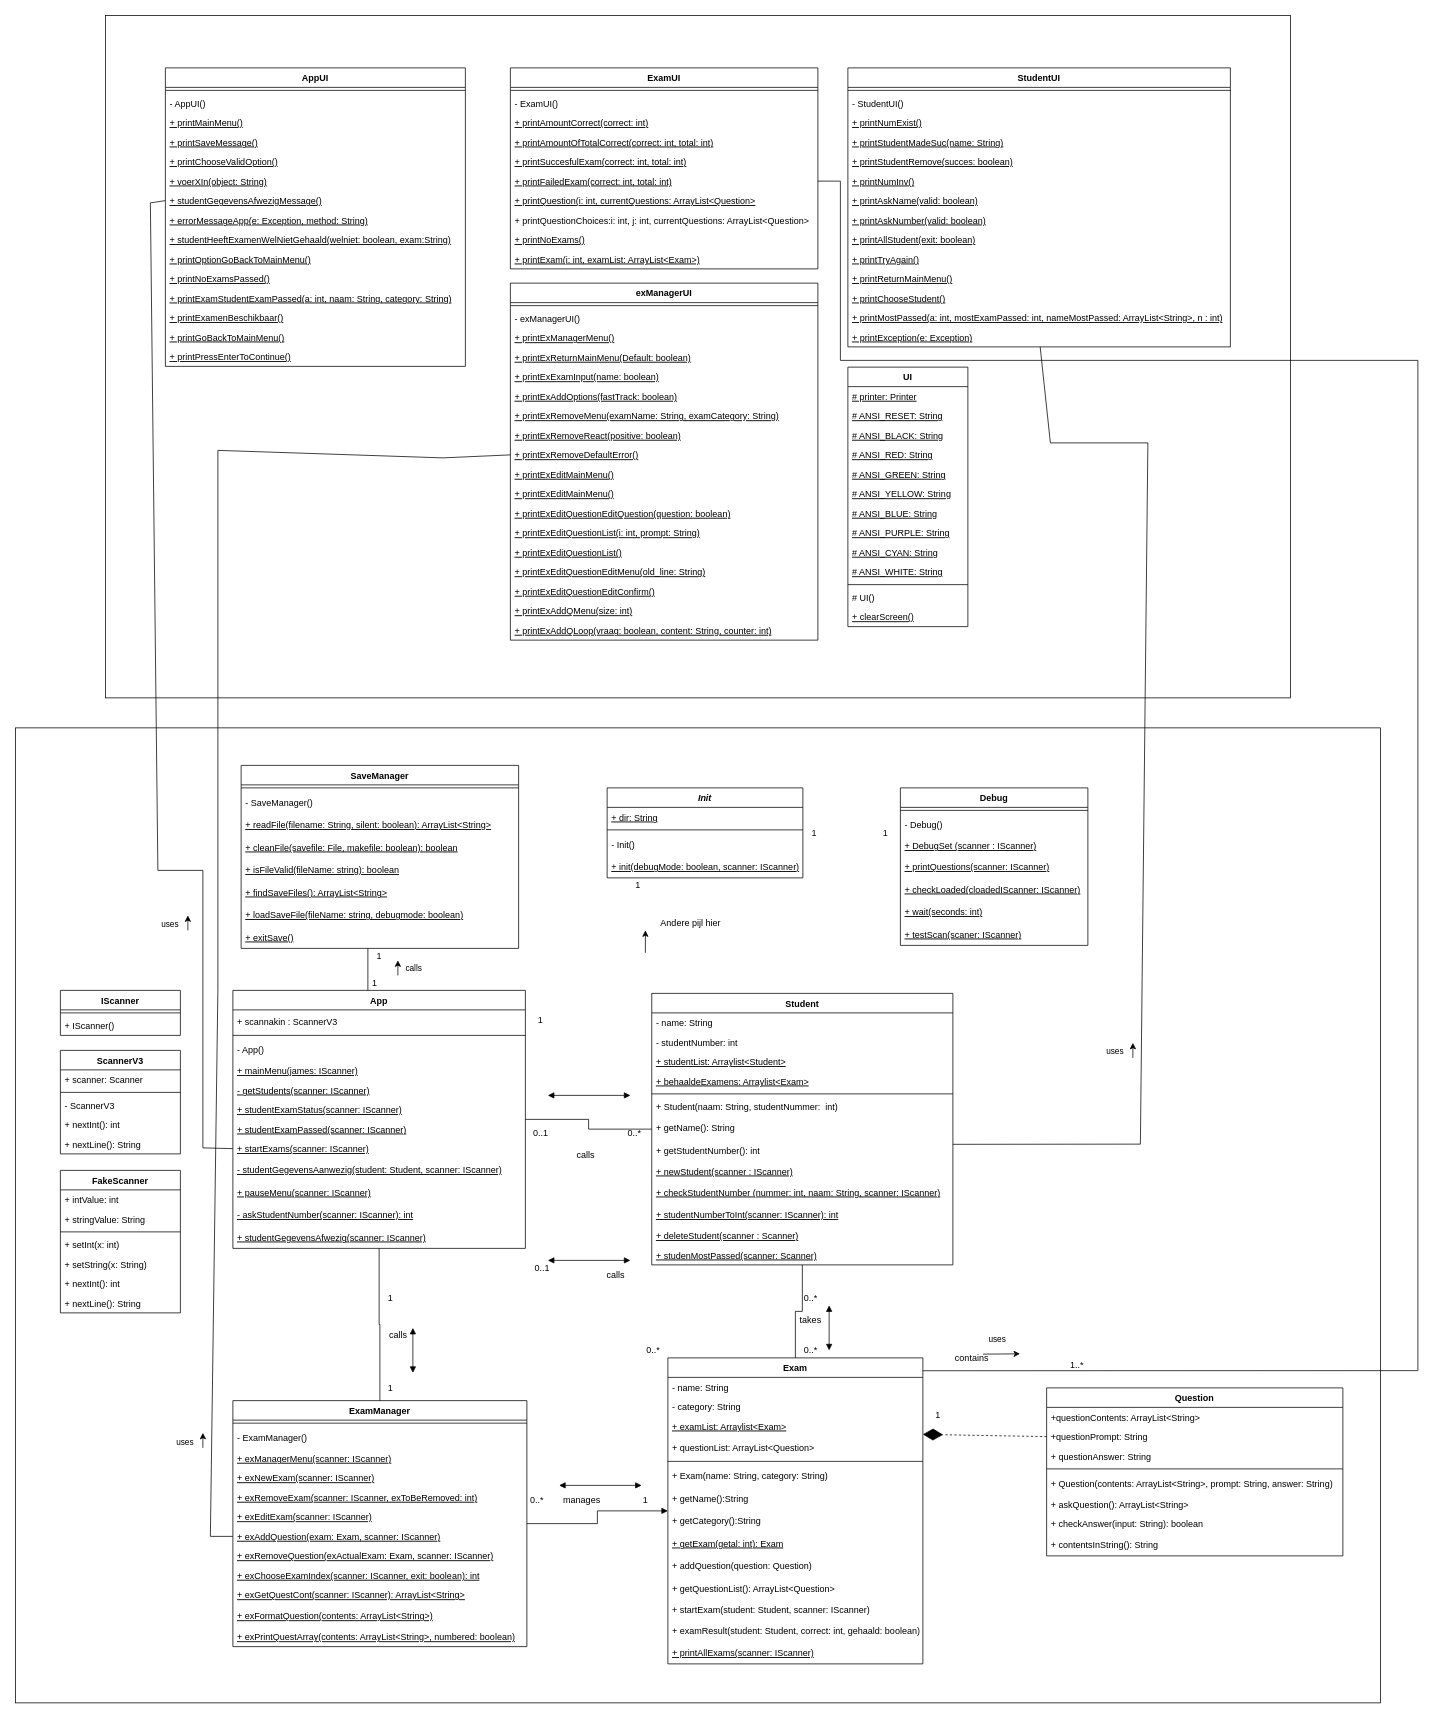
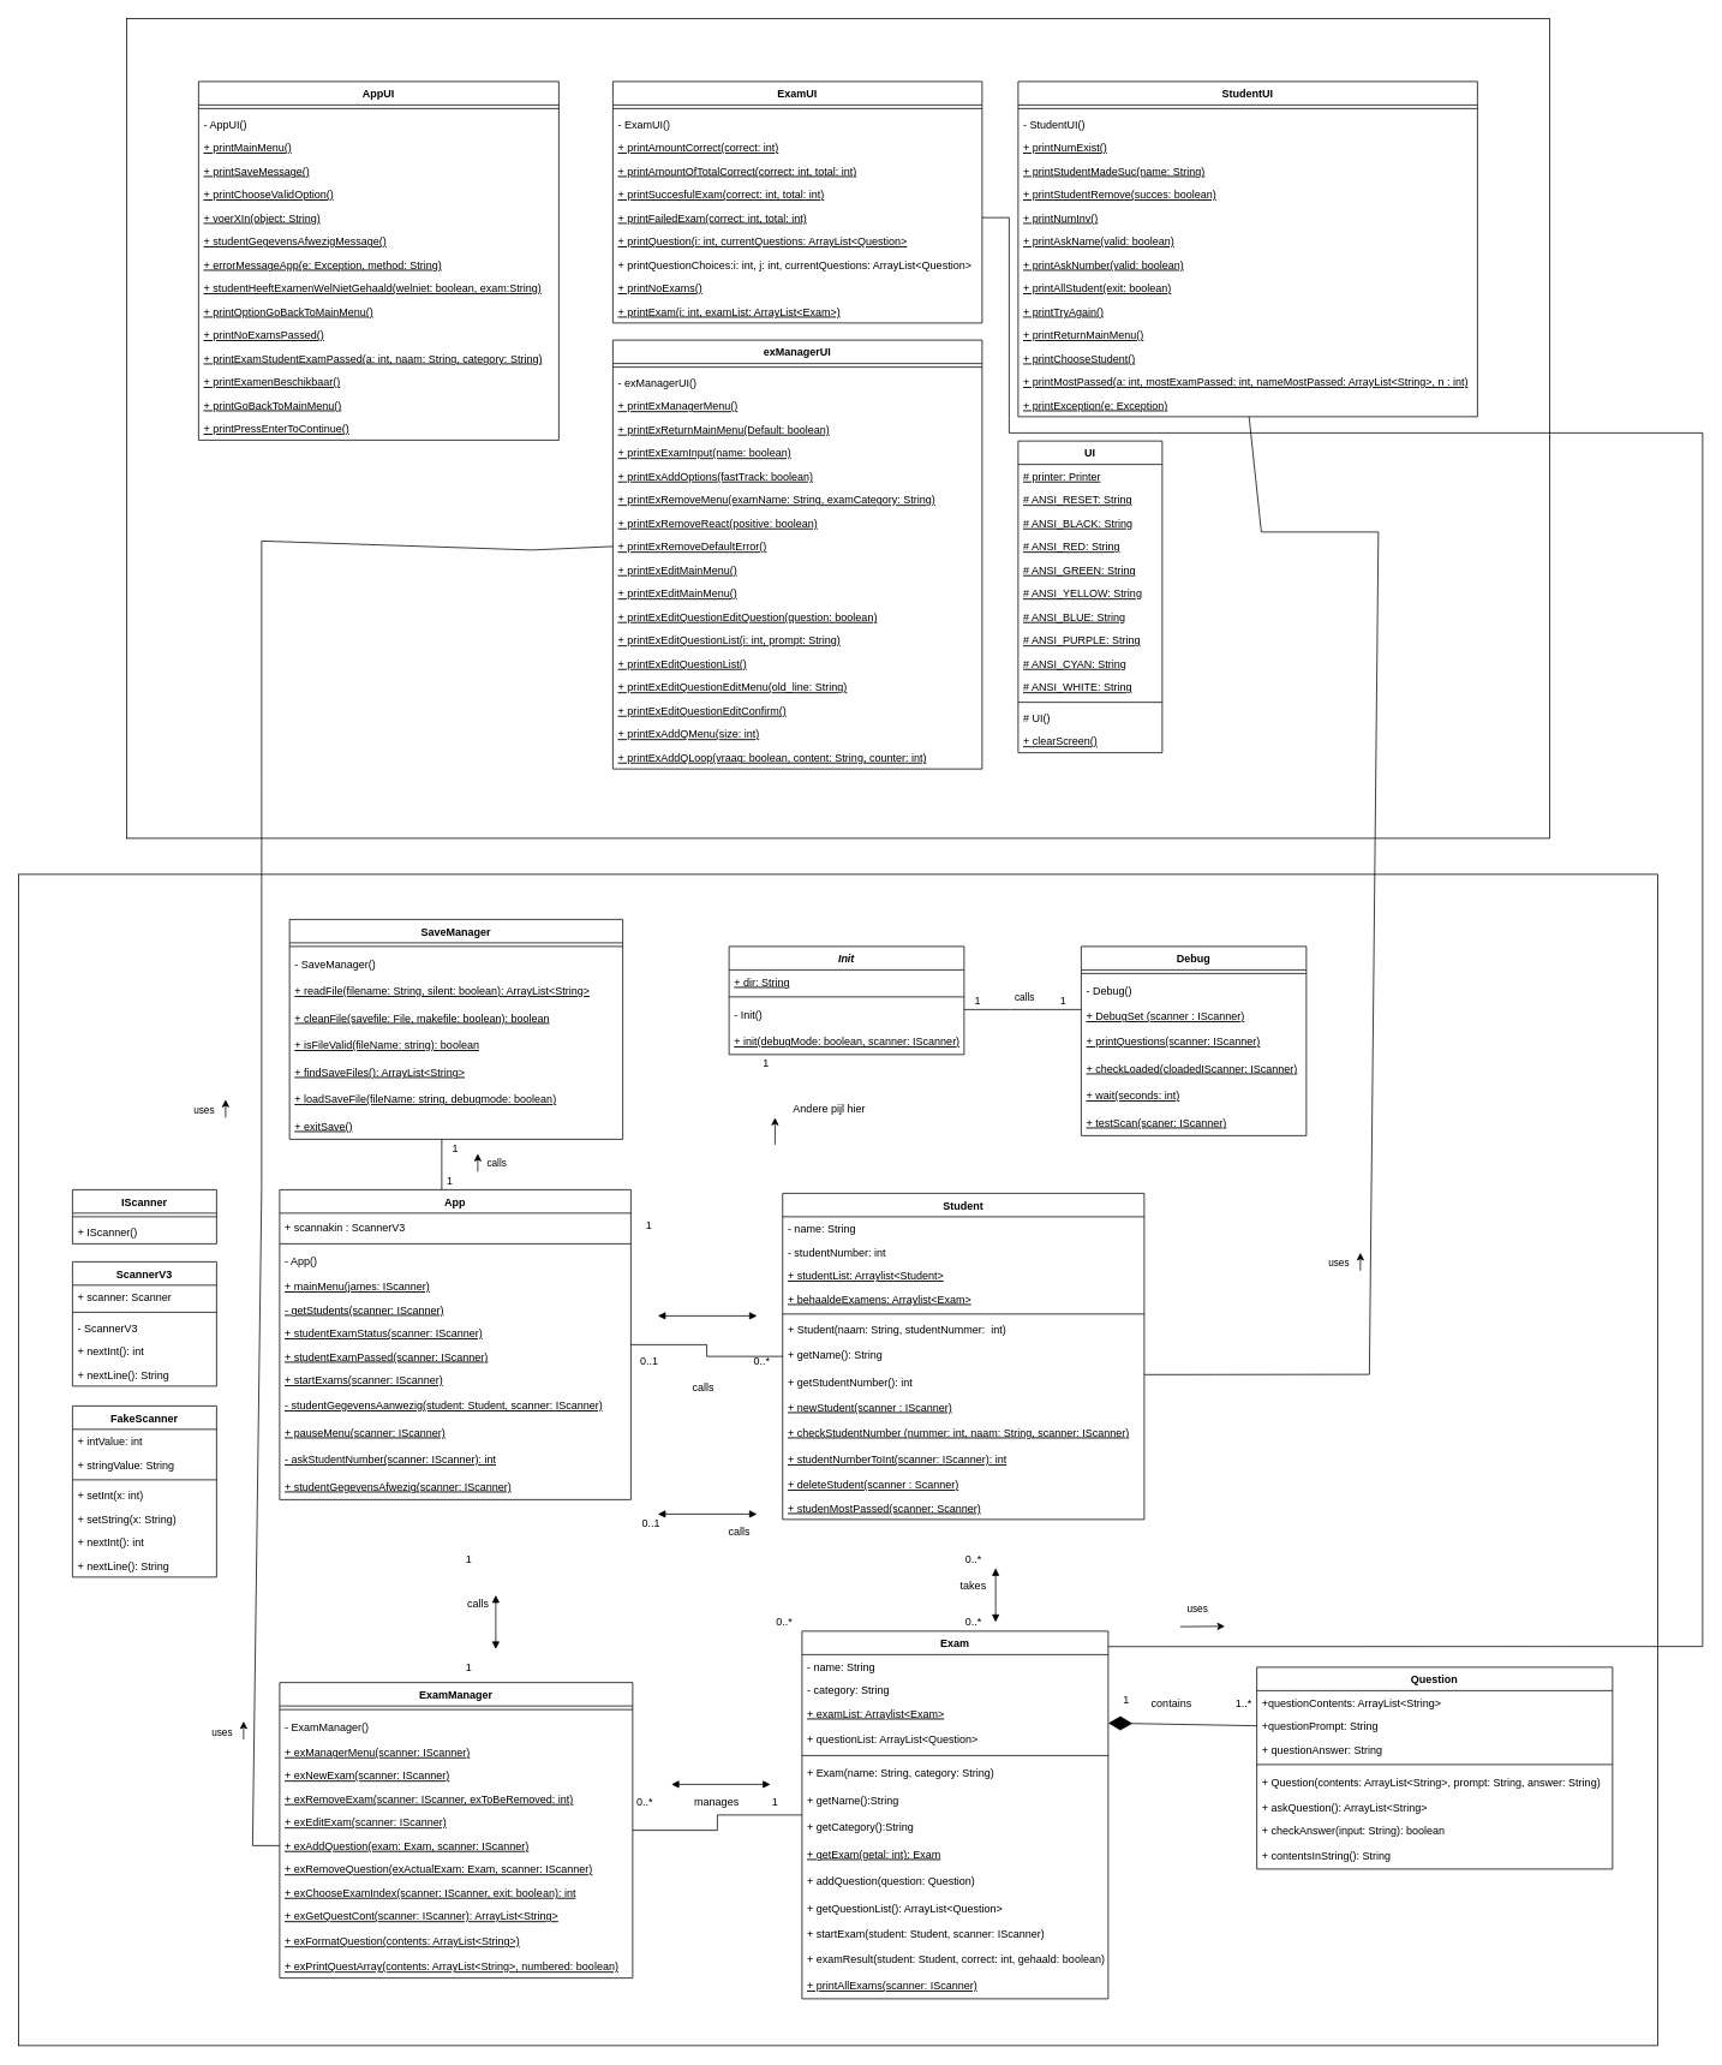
- <mxCell id="223" value="" style="endArrow=none;html=1;rounded=0;exitX=0;exitY=0.5;exitDx=0;exitDy=0;entryX=0;entryY=0.5;entryDx=0;entryDy=0;" parent="1" source="41" target="155" edge="1"><mxGeometry width="50" height="50" relative="1" as="geometry"><mxPoint x="570" y="1280" as="sourcePoint" /><mxPoint x="210" y="540" as="targetPoint" /><Array as="points"><mxPoint x="270" y="1530" /><mxPoint x="270" y="1160" /><mxPoint x="210" y="1160" /><mxPoint x="200" y="270" /></Array></mxGeometry></mxCell>
+ <mxCell id="121" value="" style="endArrow=none;html=1;edgeStyle=orthogonalEdgeStyle;rounded=0;" parent="1" source="64" target="69" edge="1"><mxGeometry relative="1" as="geometry"><mxPoint x="1340" y="1265" as="sourcePoint" /><mxPoint x="1470" y="1035" as="targetPoint" /><Array as="points"><mxPoint x="1120" y="1120" /><mxPoint x="1120" y="1120" /></Array></mxGeometry></mxCell>
+ <mxCell id="122" value="calls" style="edgeLabel;html=1;align=center;verticalAlign=middle;resizable=0;points=[];" parent="121" vertex="1" connectable="0"><mxGeometry x="0.194" relative="1" as="geometry"><mxPoint x="-12" y="-14" as="offset" /></mxGeometry></mxCell>
- <mxCell id="109" value="" style="endArrow=none;html=1;edgeStyle=orthogonalEdgeStyle;rounded=0;" parent="1" source="4" target="18" edge="1"><mxGeometry relative="1" as="geometry"><mxPoint x="1410" y="1470" as="sourcePoint" /><mxPoint x="1578.5" y="1470" as="targetPoint" /></mxGeometry></mxCell>
- <mxCell id="98" value="" style="endArrow=none;html=1;edgeStyle=orthogonalEdgeStyle;rounded=0;" parent="1" source="33" target="77" edge="1"><mxGeometry relative="1" as="geometry"><mxPoint x="680" y="1750" as="sourcePoint" /><mxPoint x="875" y="1750" as="targetPoint" /></mxGeometry></mxCell>
- <mxCell id="91" value="contains" style="text;html=1;align=center;verticalAlign=middle;resizable=0;points=[];autosize=1;strokeColor=none;fillColor=none;" parent="1" vertex="1"><mxGeometry x="1265" y="1800" width="60" height="20" as="geometry" /></mxCell>
+ <mxCell id="91" value="contains" style="text;html=1;align=center;verticalAlign=middle;resizable=0;points=[];autosize=1;strokeColor=none;fillColor=none;" parent="1" vertex="1"><mxGeometry x="1270" y="1880" width="60" height="20" as="geometry" /></mxCell>
- <mxCell id="92" value="1..*" style="text;html=1;align=center;verticalAlign=middle;resizable=0;points=[];autosize=1;strokeColor=none;fillColor=none;" parent="1" vertex="1"><mxGeometry x="1420" y="1810" width="30" height="20" as="geometry" /></mxCell>
+ <mxCell id="92" value="1..*" style="text;html=1;align=center;verticalAlign=middle;resizable=0;points=[];autosize=1;strokeColor=none;fillColor=none;" parent="1" vertex="1"><mxGeometry x="1365" y="1880" width="30" height="20" as="geometry" /></mxCell>
- <mxCell id="90" value="" style="endArrow=diamondThin;endFill=1;endSize=24;html=1;rounded=0;entryX=1;entryY=0.25;entryDx=0;entryDy=0;exitX=0;exitY=0.5;exitDx=0;exitDy=0;dashed=1;" parent="1" source="48" target="18" edge="1"><mxGeometry width="160" relative="1" as="geometry"><mxPoint x="1360" y="1932" as="sourcePoint" /><mxPoint x="1070" y="1820" as="targetPoint" /></mxGeometry></mxCell>
+ <mxCell id="90" value="" style="endArrow=diamondThin;endFill=1;endSize=24;html=1;rounded=0;entryX=1;entryY=0.25;entryDx=0;entryDy=0;exitX=0;exitY=0.5;exitDx=0;exitDy=0;" parent="1" source="48" target="18" edge="1"><mxGeometry width="160" relative="1" as="geometry"><mxPoint x="1360" y="1932" as="sourcePoint" /><mxPoint x="1070" y="1820" as="targetPoint" /></mxGeometry></mxCell>
- <mxCell id="95" value="manages" style="text;html=1;align=center;verticalAlign=middle;resizable=0;points=[];autosize=1;strokeColor=none;fillColor=none;" parent="1" vertex="1"><mxGeometry x="740" y="1990" width="70" height="20" as="geometry" /></mxCell>
+ <mxCell id="95" value="manages" style="text;html=1;align=center;verticalAlign=middle;resizable=0;points=[];autosize=1;strokeColor=none;fillColor=none;" parent="1" vertex="1"><mxGeometry x="760" y="1990" width="70" height="20" as="geometry" /></mxCell>
- <mxCell id="94" value="" style="endArrow=block;html=1;edgeStyle=orthogonalEdgeStyle;rounded=0;" parent="1" source="77" target="18" edge="1"><mxGeometry relative="1" as="geometry"><mxPoint x="680" y="1780" as="sourcePoint" /><mxPoint x="840" y="1780" as="targetPoint" /></mxGeometry></mxCell>
+ <mxCell id="94" value="" style="endArrow=none;html=1;edgeStyle=orthogonalEdgeStyle;rounded=0;" parent="1" source="77" target="18" edge="1"><mxGeometry relative="1" as="geometry"><mxPoint x="680" y="1780" as="sourcePoint" /><mxPoint x="840" y="1780" as="targetPoint" /></mxGeometry></mxCell>
